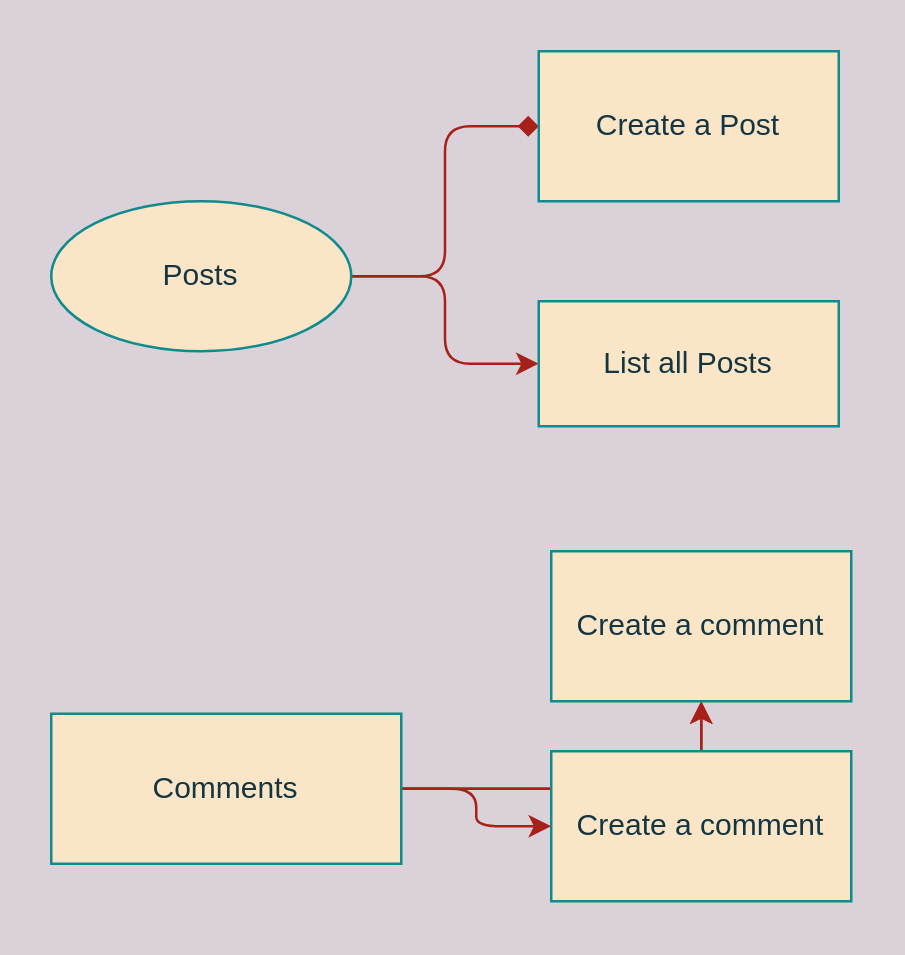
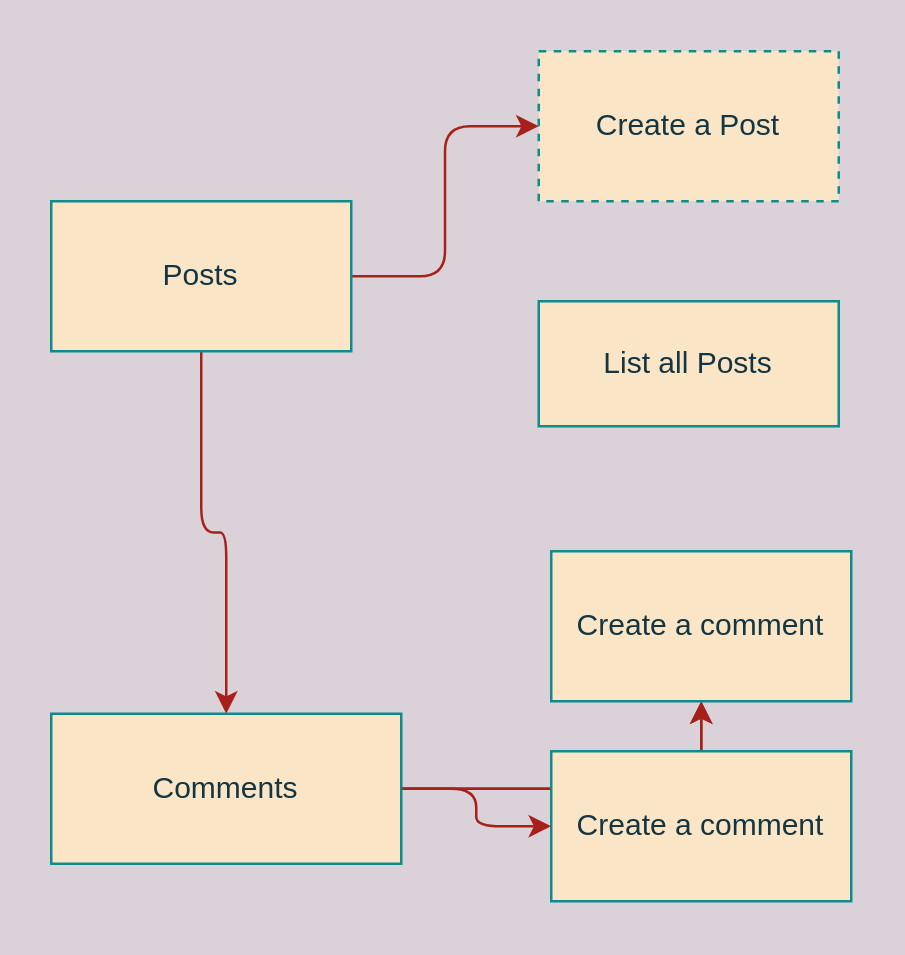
- <mxCell id="2" value="" style="edgeStyle=orthogonalEdgeStyle;rounded=1;sketch=0;orthogonalLoop=1;jettySize=auto;html=1;strokeColor=#A8201A;fillColor=#FAE5C7;fontColor=#143642;labelBackgroundColor=#DAD2D8;endArrow=diamond;" edge="1" parent="1" source="4" target="9"><mxGeometry relative="1" as="geometry" /></mxCell>
+ <mxCell id="2" value="" style="edgeStyle=orthogonalEdgeStyle;rounded=1;sketch=0;orthogonalLoop=1;jettySize=auto;html=1;strokeColor=#A8201A;fillColor=#FAE5C7;fontColor=#143642;labelBackgroundColor=#DAD2D8;" edge="1" parent="1" source="4" target="9"><mxGeometry relative="1" as="geometry" /></mxCell>
- <mxCell id="9" value="Create a Post" style="rounded=0;whiteSpace=wrap;html=1;fillColor=#FAE5C7;strokeColor=#0F8B8D;fontColor=#143642;" vertex="1" parent="1"><mxGeometry x="215" y="20" width="120" height="60" as="geometry" /></mxCell>
+ <mxCell id="9" value="Create a Post" style="rounded=0;whiteSpace=wrap;html=1;fillColor=#FAE5C7;strokeColor=#0F8B8D;fontColor=#143642;dashed=1;" vertex="1" parent="1"><mxGeometry x="215" y="20" width="120" height="60" as="geometry" /></mxCell>
- <mxCell id="4" value="Posts" style="ellipse;whiteSpace=wrap;html=1;fillColor=#FAE5C7;strokeColor=#0F8B8D;fontColor=#143642;" vertex="1" parent="1"><mxGeometry x="20" y="80" width="120" height="60" as="geometry" /></mxCell>
+ <mxCell id="4" value="Posts" style="rounded=0;whiteSpace=wrap;html=1;fillColor=#FAE5C7;strokeColor=#0F8B8D;fontColor=#143642;" vertex="1" parent="1"><mxGeometry x="20" y="80" width="120" height="60" as="geometry" /></mxCell>
- <mxCell id="3" style="edgeStyle=orthogonalEdgeStyle;curved=0;rounded=1;sketch=0;orthogonalLoop=1;jettySize=auto;html=1;entryX=0;entryY=0.5;entryDx=0;entryDy=0;strokeColor=#A8201A;fillColor=#FAE5C7;fontColor=#143642;" edge="1" parent="1" source="4" target="10"><mxGeometry relative="1" as="geometry" /></mxCell>
+ <mxCell id="3" style="edgeStyle=orthogonalEdgeStyle;curved=0;rounded=1;sketch=0;orthogonalLoop=1;jettySize=auto;html=1;strokeColor=#A8201A;fillColor=#FAE5C7;fontColor=#143642;" edge="1" parent="1" source="4" target="8"><mxGeometry relative="1" as="geometry" /></mxCell>
